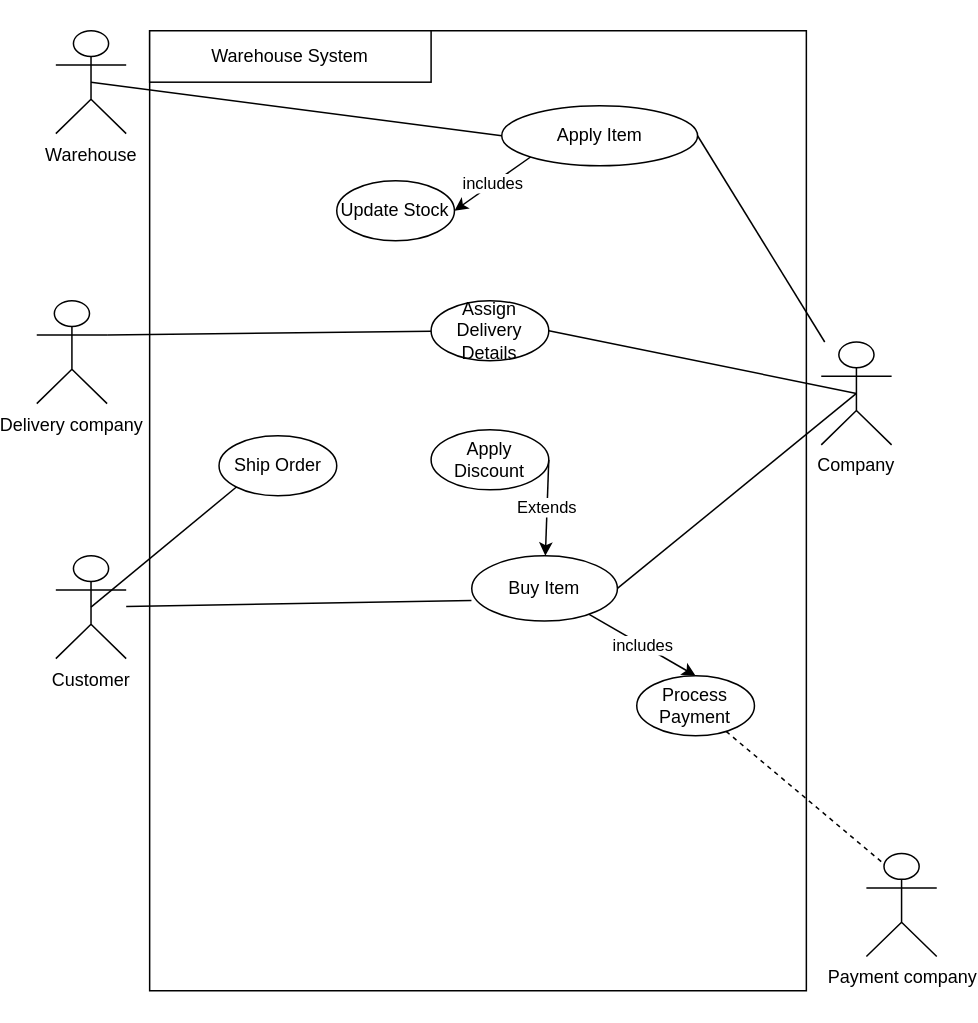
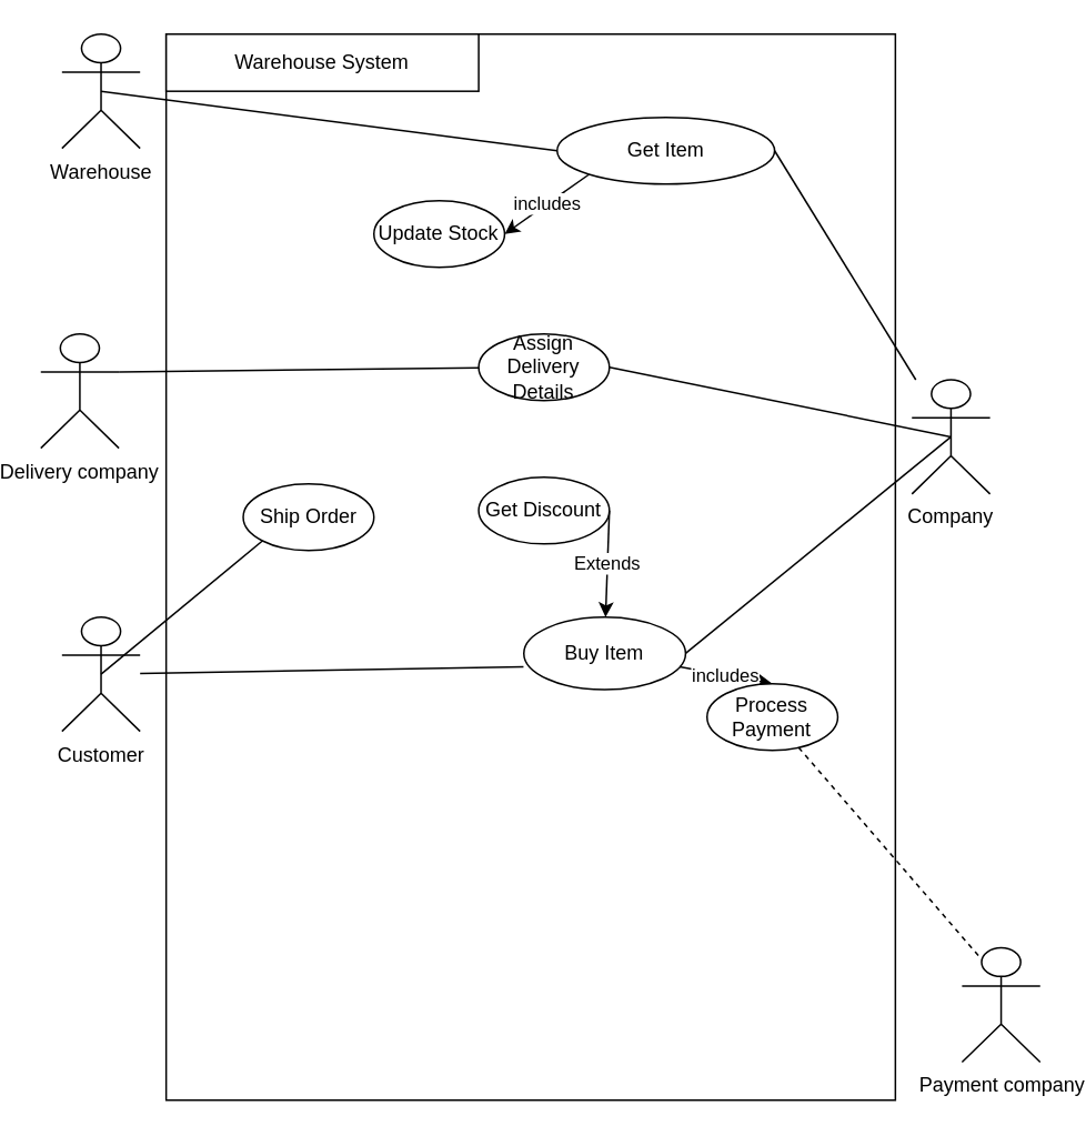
- <mxCell id="12" value="Apply Item" style="ellipse;whiteSpace=wrap;html=1;" parent="2" vertex="1"><mxGeometry x="310.0" y="50" width="130.55" height="40" as="geometry" /></mxCell>
+ <mxCell id="12" value="Get Item" style="ellipse;whiteSpace=wrap;html=1;" parent="2" vertex="1"><mxGeometry x="310.0" y="50" width="130.55" height="40" as="geometry" /></mxCell>
- <mxCell id="14" value="Apply Discount" style="ellipse;whiteSpace=wrap;html=1;" parent="2" vertex="1"><mxGeometry x="262.89" y="266.07" width="78.47" height="40" as="geometry" /></mxCell>
+ <mxCell id="14" value="Get Discount" style="ellipse;whiteSpace=wrap;html=1;" parent="2" vertex="1"><mxGeometry x="262.89" y="266.07" width="78.47" height="40" as="geometry" /></mxCell>
- <mxCell id="21" value="Process Payment" style="ellipse;whiteSpace=wrap;html=1;" parent="2" vertex="1"><mxGeometry x="400.0" y="430" width="78.47" height="40" as="geometry" /></mxCell>
+ <mxCell id="21" value="Process Payment" style="ellipse;whiteSpace=wrap;html=1;" parent="2" vertex="1"><mxGeometry x="400.0" y="390" width="78.47" height="40" as="geometry" /></mxCell>
